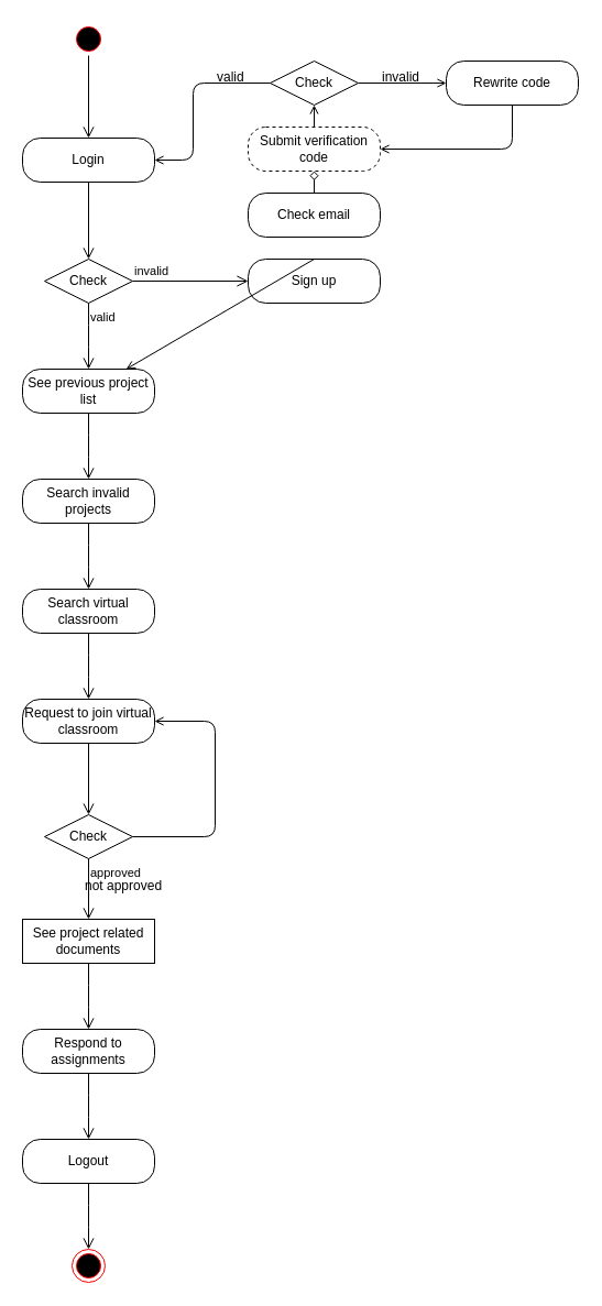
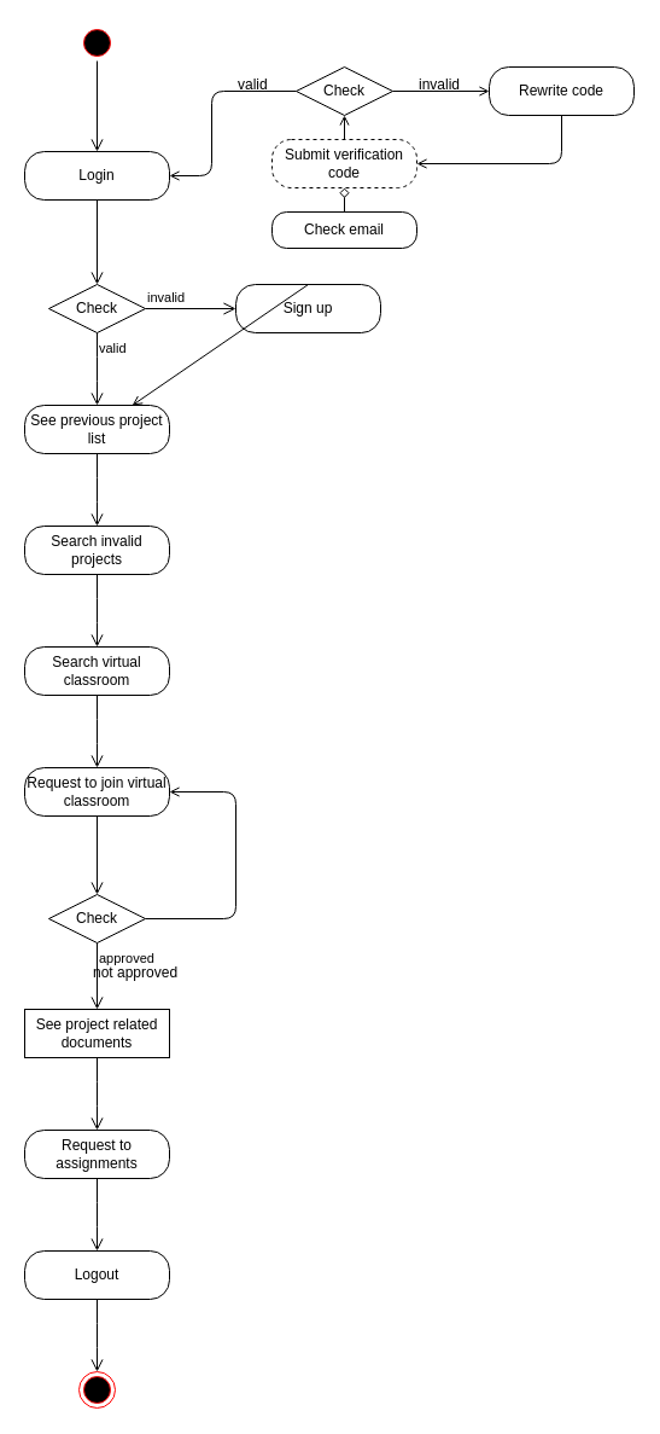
- <mxCell id="12" value="Check email" style="rounded=1;whiteSpace=wrap;html=1;arcSize=40;fontColor=#000000;fillColor=#FFFFFF;strokeColor=#000000;" vertex="1" parent="1"><mxGeometry x="225" y="175" width="120" height="40" as="geometry" /></mxCell>
+ <mxCell id="12" value="Check email" style="rounded=1;whiteSpace=wrap;html=1;arcSize=40;fontColor=#000000;fillColor=#FFFFFF;strokeColor=#000000;" vertex="1" parent="1"><mxGeometry x="225" y="175" width="120" height="30" as="geometry" /></mxCell>
- <mxCell id="11" value="Sign up" style="rounded=1;whiteSpace=wrap;html=1;arcSize=40;fontColor=#000000;fillColor=#FFFFFF;strokeColor=#000000;" vertex="1" parent="1"><mxGeometry x="225" y="235" width="120" height="40" as="geometry" /></mxCell>
+ <mxCell id="11" value="Sign up" style="rounded=1;whiteSpace=wrap;html=1;arcSize=40;fontColor=#000000;fillColor=#FFFFFF;strokeColor=#000000;" vertex="1" parent="1"><mxGeometry x="195" y="235" width="120" height="40" as="geometry" /></mxCell>
- <mxCell id="34" value="Respond to assignments" style="rounded=1;whiteSpace=wrap;html=1;arcSize=40;fontColor=#000000;fillColor=#FFFFFF;strokeColor=#000000;" vertex="1" parent="1"><mxGeometry x="20" y="935" width="120" height="40" as="geometry" /></mxCell>
+ <mxCell id="34" value="Request to assignments" style="rounded=1;whiteSpace=wrap;html=1;arcSize=40;fontColor=#000000;fillColor=#FFFFFF;strokeColor=#000000;" vertex="1" parent="1"><mxGeometry x="20" y="935" width="120" height="40" as="geometry" /></mxCell>
